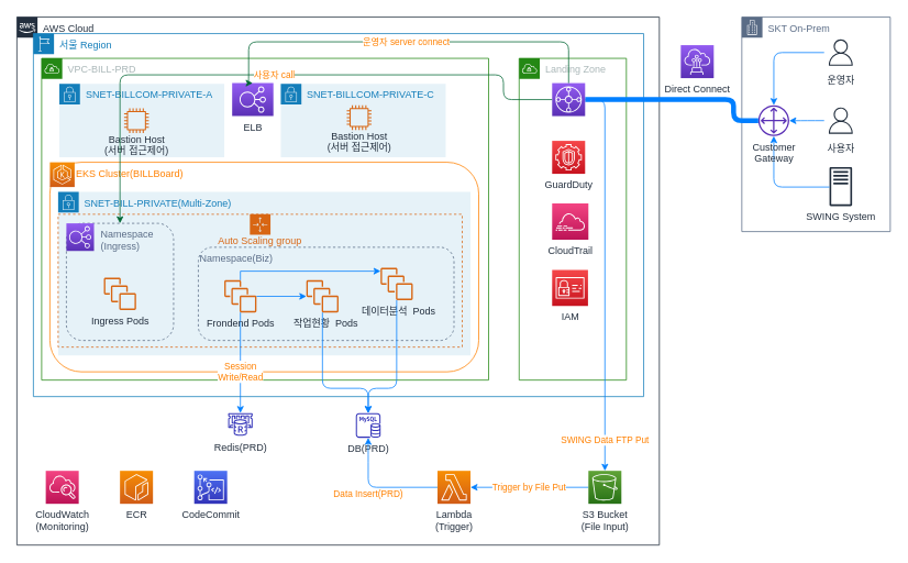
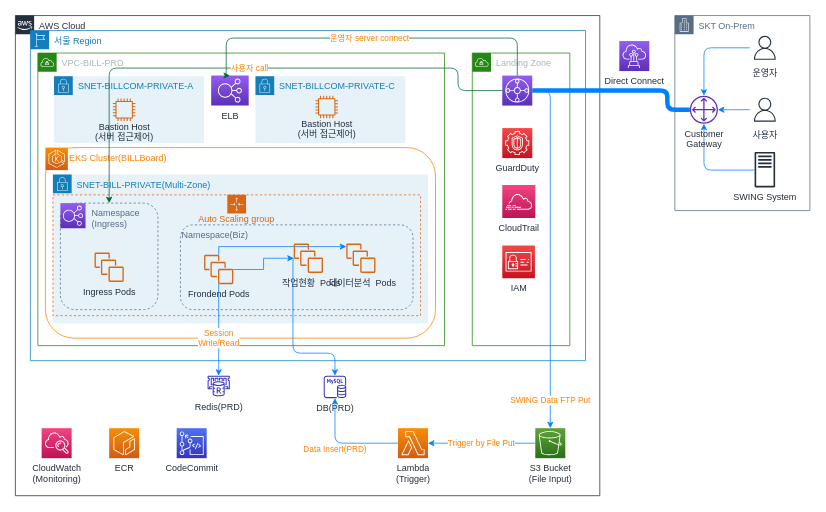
- <mxCell id="19" value="&amp;nbsp; 작업현황&amp;nbsp; Pods" style="outlineConnect=0;fontColor=#232F3E;gradientColor=none;fillColor=#D86613;strokeColor=none;dashed=0;verticalLabelPosition=bottom;verticalAlign=top;align=center;html=1;fontSize=12;fontStyle=0;aspect=fixed;pointerEvents=1;shape=mxgraph.aws4.instances;rounded=1;" parent="1" vertex="1"><mxGeometry x="371" y="339" width="39" height="39" as="geometry" /></mxCell>
+ <mxCell id="19" value="&amp;nbsp; 작업현황&amp;nbsp; Pods" style="outlineConnect=0;fontColor=#232F3E;gradientColor=none;fillColor=#D86613;strokeColor=none;dashed=0;verticalLabelPosition=bottom;verticalAlign=top;align=center;html=1;fontSize=12;fontStyle=0;aspect=fixed;pointerEvents=1;shape=mxgraph.aws4.instances;rounded=1;" parent="1" vertex="1"><mxGeometry x="391" y="324" width="39" height="39" as="geometry" /></mxCell>
- <mxCell id="23" style="edgeStyle=orthogonalEdgeStyle;orthogonalLoop=1;jettySize=auto;html=1;strokeColor=#007FFF;fontColor=#FF8000;" parent="1" source="20" target="22" edge="1"><mxGeometry relative="1" as="geometry"><Array as="points"><mxPoint x="480" y="470" /><mxPoint x="446" y="470" /></Array></mxGeometry></mxCell>
